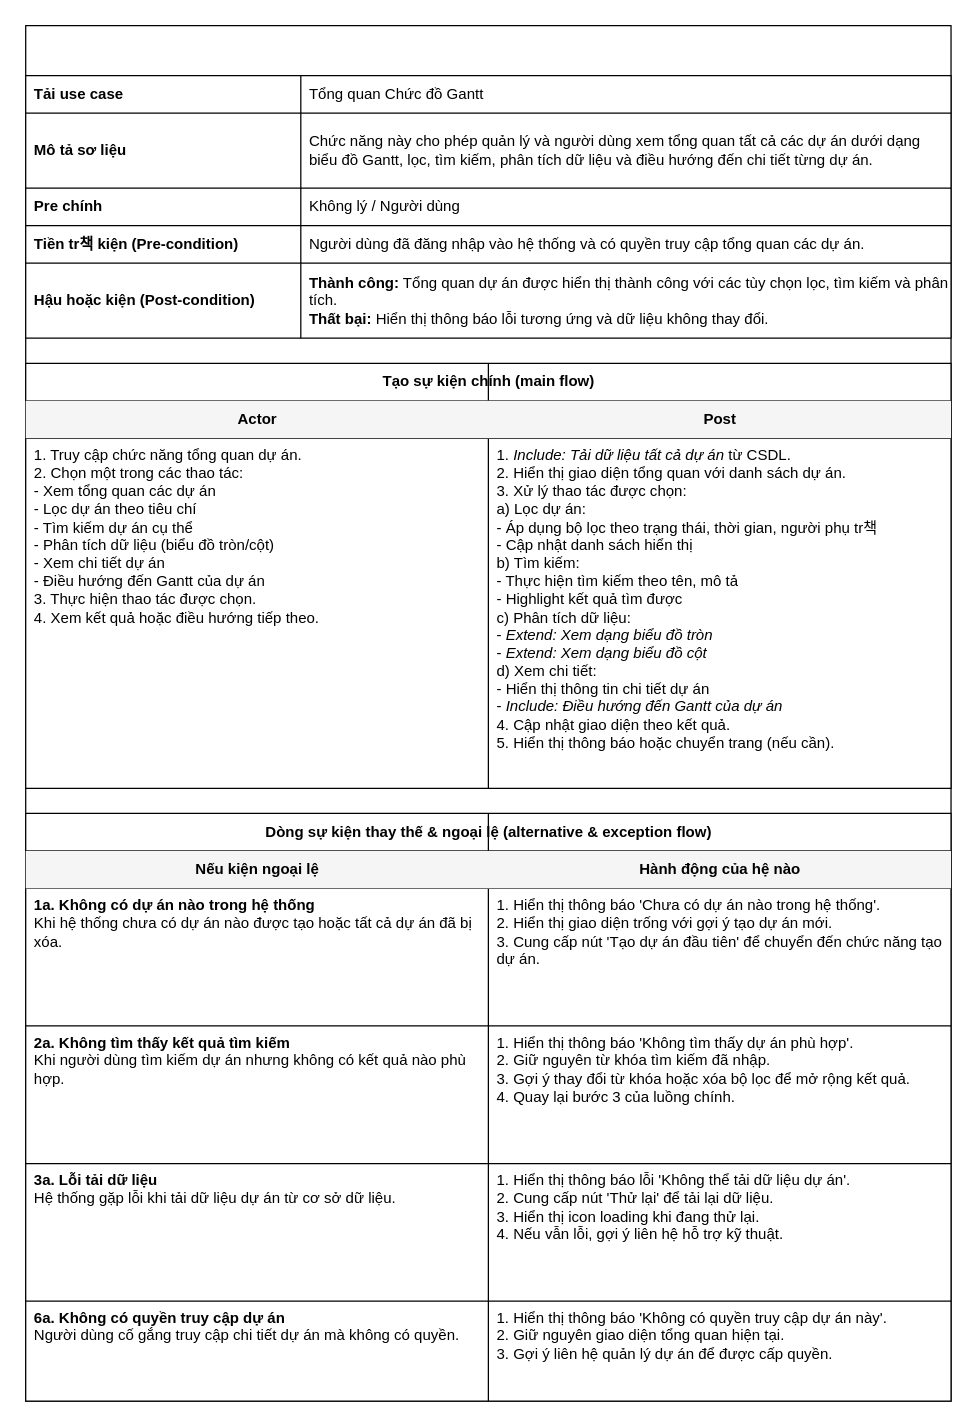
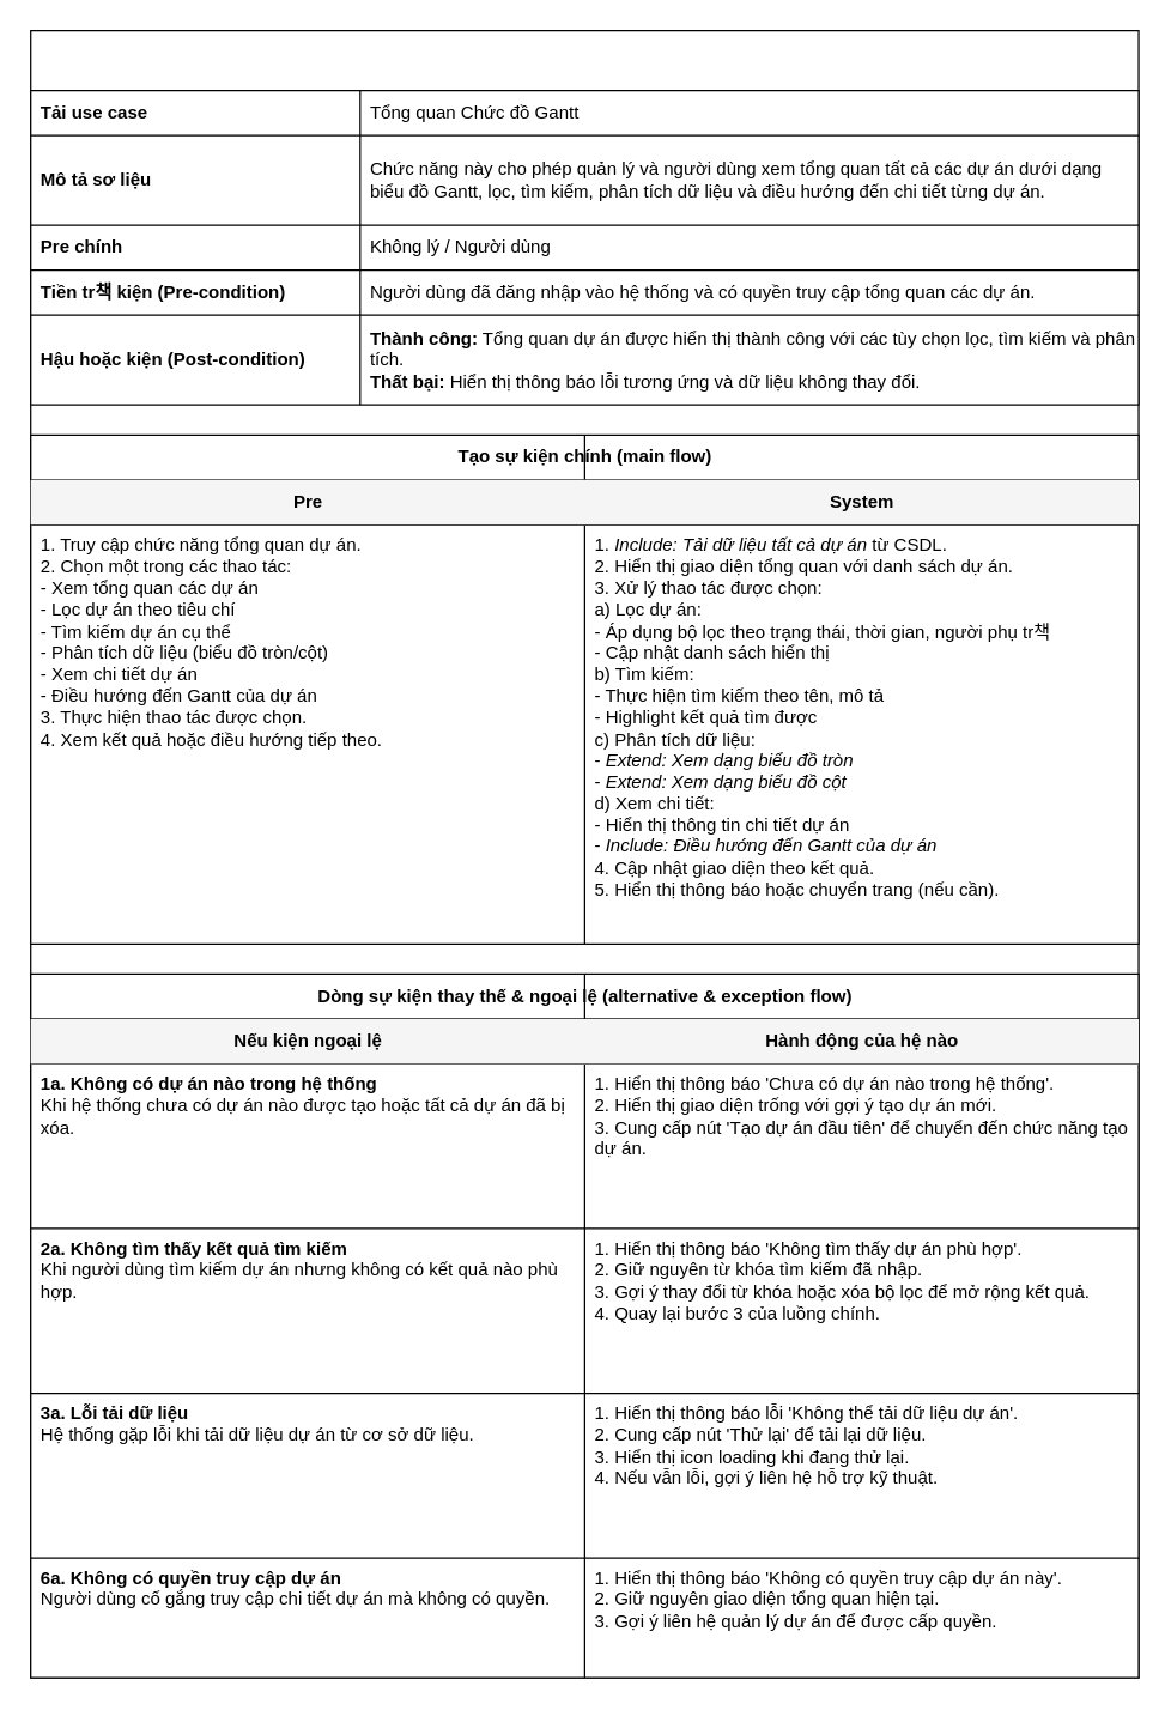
- <mxCell id="23" value="&lt;b&gt;Actor&lt;/b&gt;" style="shape=partialRectangle;html=1;collapsible=0;dropTarget=0;pointerEvents=0;fillColor=none;top=0;left=0;bottom=0;right=0;strokeColor=inherit;align=center;verticalAlign=middle;" parent="22" vertex="1"><mxGeometry width="370" height="30" as="geometry" /></mxCell>
+ <mxCell id="23" value="&lt;b&gt;Pre&lt;/b&gt;" style="shape=partialRectangle;html=1;collapsible=0;dropTarget=0;pointerEvents=0;fillColor=none;top=0;left=0;bottom=0;right=0;strokeColor=inherit;align=center;verticalAlign=middle;" parent="22" vertex="1"><mxGeometry width="370" height="30" as="geometry" /></mxCell>
- <mxCell id="24" value="&lt;b&gt;Post&lt;/b&gt;" style="shape=partialRectangle;html=1;collapsible=0;dropTarget=0;pointerEvents=0;fillColor=none;top=0;left=0;bottom=0;right=0;strokeColor=inherit;align=center;verticalAlign=middle;" parent="22" vertex="1"><mxGeometry x="370" width="370" height="30" as="geometry" /></mxCell>
+ <mxCell id="24" value="&lt;b&gt;System&lt;/b&gt;" style="shape=partialRectangle;html=1;collapsible=0;dropTarget=0;pointerEvents=0;fillColor=none;top=0;left=0;bottom=0;right=0;strokeColor=inherit;align=center;verticalAlign=middle;" parent="22" vertex="1"><mxGeometry x="370" width="370" height="30" as="geometry" /></mxCell>
